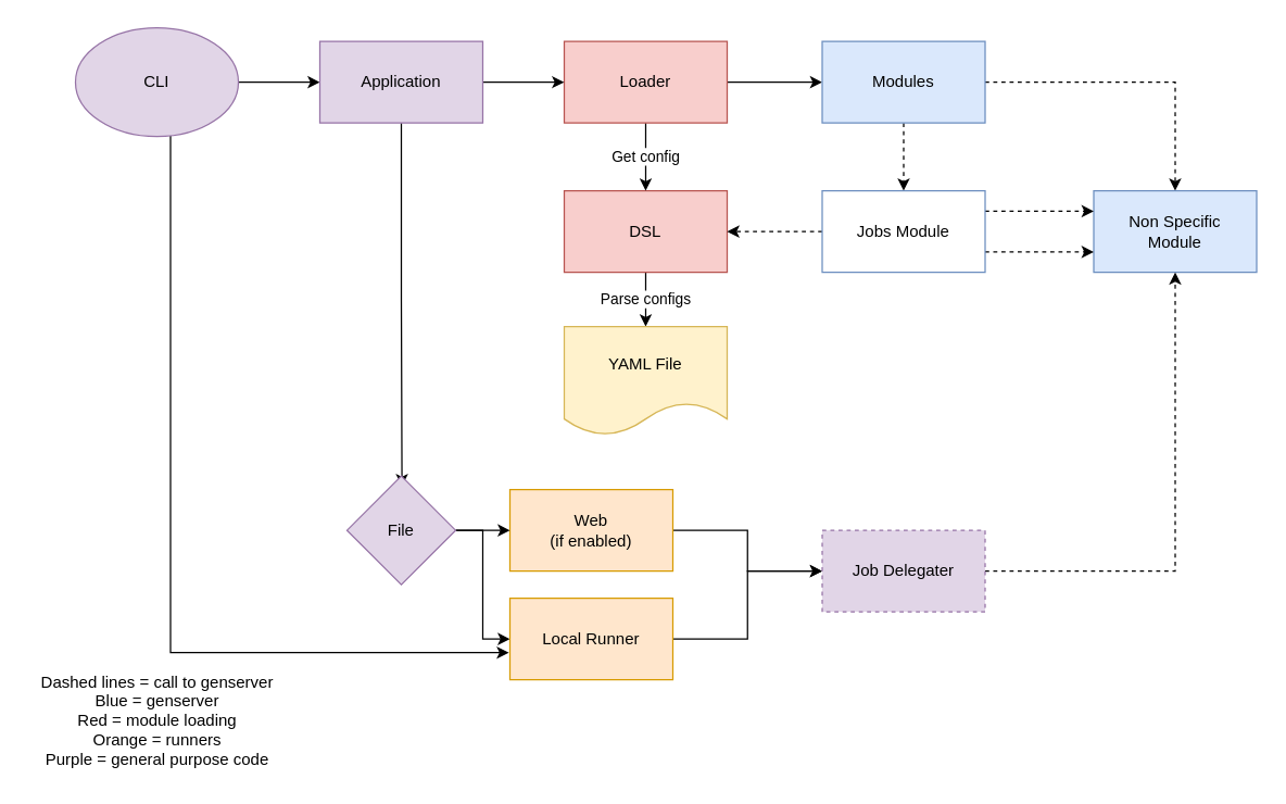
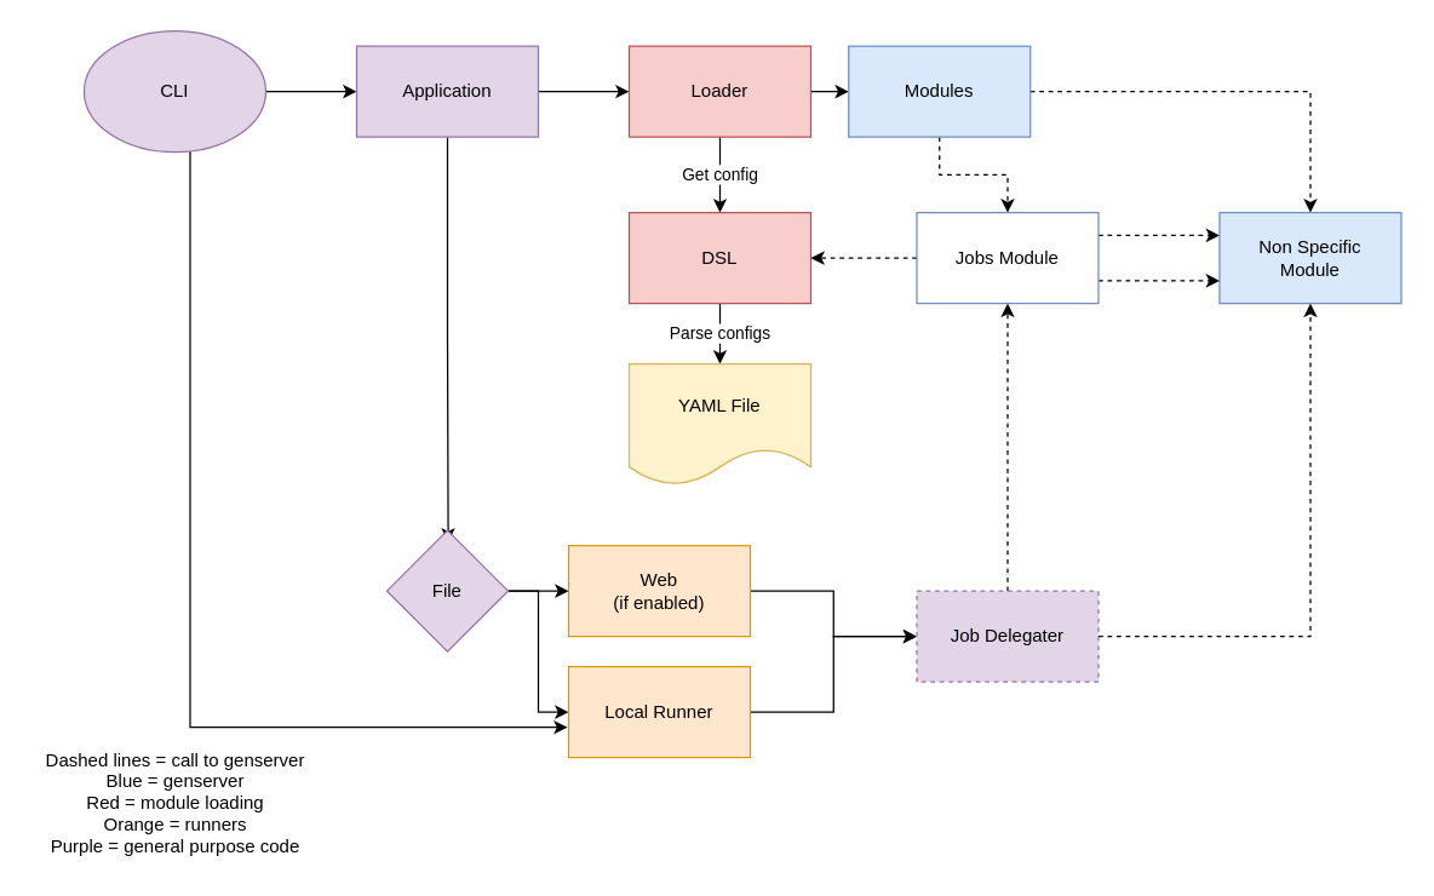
- <mxCell id="11" value="Modules" style="whiteSpace=wrap;html=1;fillColor=#dae8fc;strokeColor=#6c8ebf;" vertex="1" parent="1"><mxGeometry x="605" y="30" width="120" height="60" as="geometry" /></mxCell>
+ <mxCell id="11" value="Modules" style="whiteSpace=wrap;html=1;fillColor=#dae8fc;strokeColor=#6c8ebf;" vertex="1" parent="1"><mxGeometry x="560" y="30" width="120" height="60" as="geometry" /></mxCell>
+ <mxCell id="29" style="edgeStyle=orthogonalEdgeStyle;rounded=0;orthogonalLoop=1;jettySize=auto;html=1;entryX=0.5;entryY=1;entryDx=0;entryDy=0;dashed=1;" edge="1" parent="1" source="31" target="28"><mxGeometry relative="1" as="geometry" /></mxCell>
